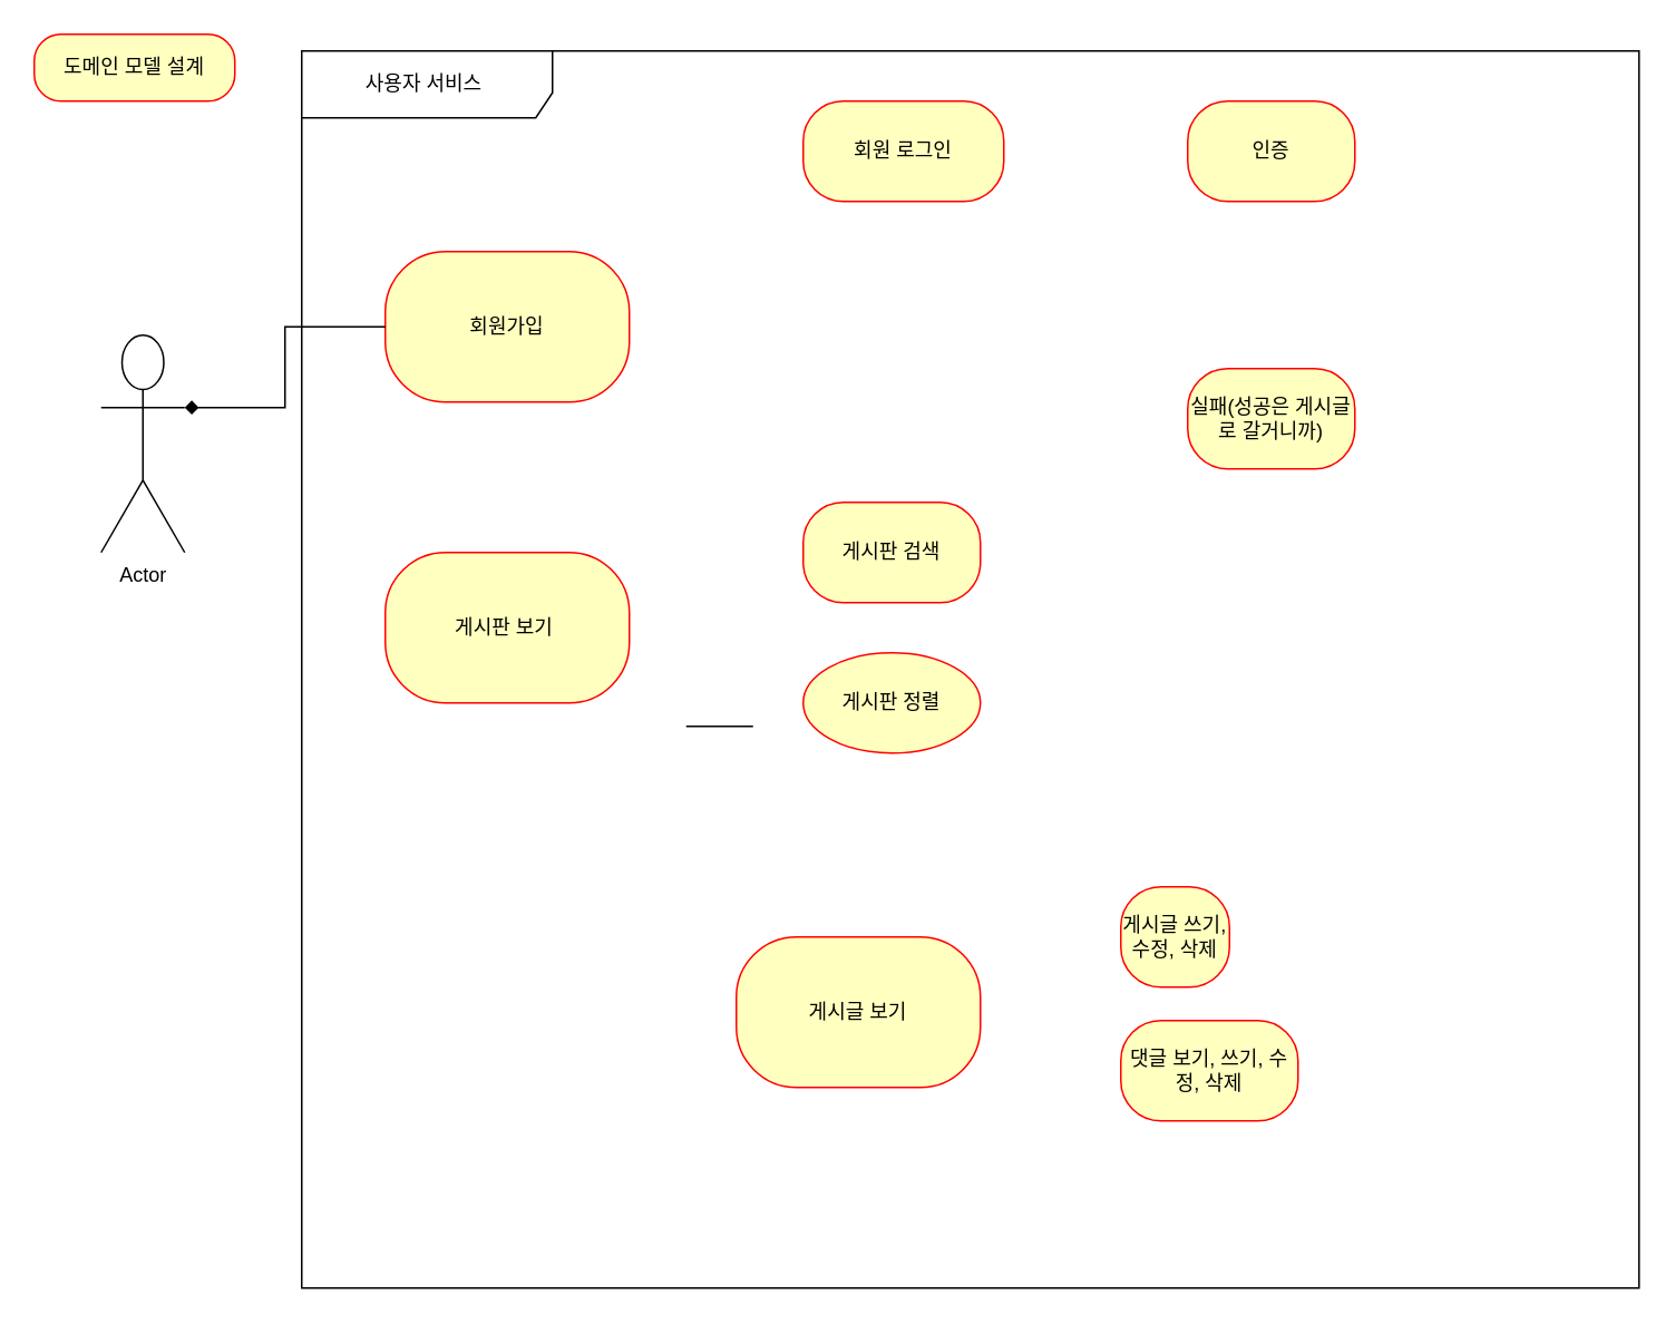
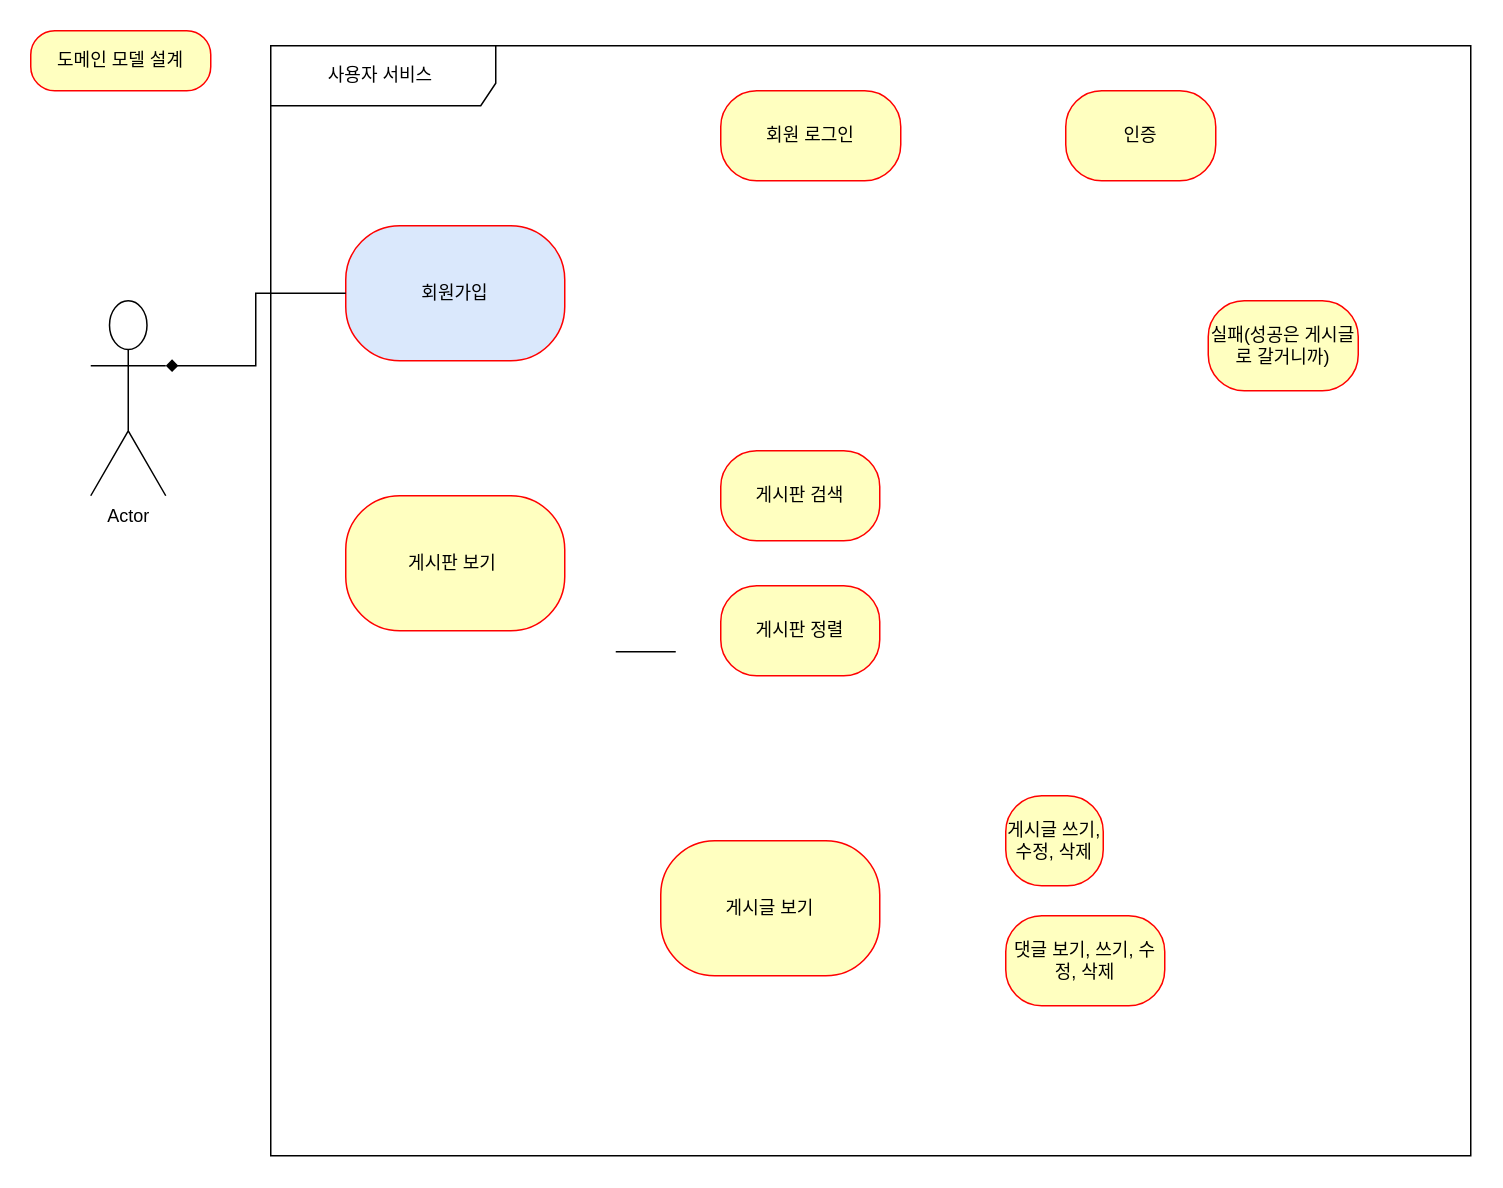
- <mxCell id="4" value="회원가입" style="rounded=1;whiteSpace=wrap;html=1;arcSize=40;fontColor=#000000;fillColor=#ffffc0;strokeColor=#ff0000;" vertex="1" parent="1"><mxGeometry x="230" y="150" width="146" height="90" as="geometry" /></mxCell>
+ <mxCell id="4" value="회원가입" style="rounded=1;whiteSpace=wrap;html=1;arcSize=40;fontColor=#000000;fillColor=#dae8fc;strokeColor=#ff0000;" vertex="1" parent="1"><mxGeometry x="230" y="150" width="146" height="90" as="geometry" /></mxCell>
- <mxCell id="10" value="실패(성공은 게시글로 갈거니까)" style="rounded=1;whiteSpace=wrap;html=1;arcSize=40;fontColor=#000000;fillColor=#ffffc0;strokeColor=#ff0000;" vertex="1" parent="1"><mxGeometry x="710" y="220" width="100" height="60" as="geometry" /></mxCell>
+ <mxCell id="10" value="실패(성공은 게시글로 갈거니까)" style="rounded=1;whiteSpace=wrap;html=1;arcSize=40;fontColor=#000000;fillColor=#ffffc0;strokeColor=#ff0000;" vertex="1" parent="1"><mxGeometry x="805" y="200" width="100" height="60" as="geometry" /></mxCell>
- <mxCell id="12" value="게시판 정렬" style="ellipse;whiteSpace=wrap;html=1;arcSize=40;fontColor=#000000;fillColor=#ffffc0;strokeColor=#ff0000;" vertex="1" parent="1"><mxGeometry x="480" y="390" width="106" height="60" as="geometry" /></mxCell>
+ <mxCell id="12" value="게시판 정렬" style="rounded=1;whiteSpace=wrap;html=1;arcSize=40;fontColor=#000000;fillColor=#ffffc0;strokeColor=#ff0000;" vertex="1" parent="1"><mxGeometry x="480" y="390" width="106" height="60" as="geometry" /></mxCell>
